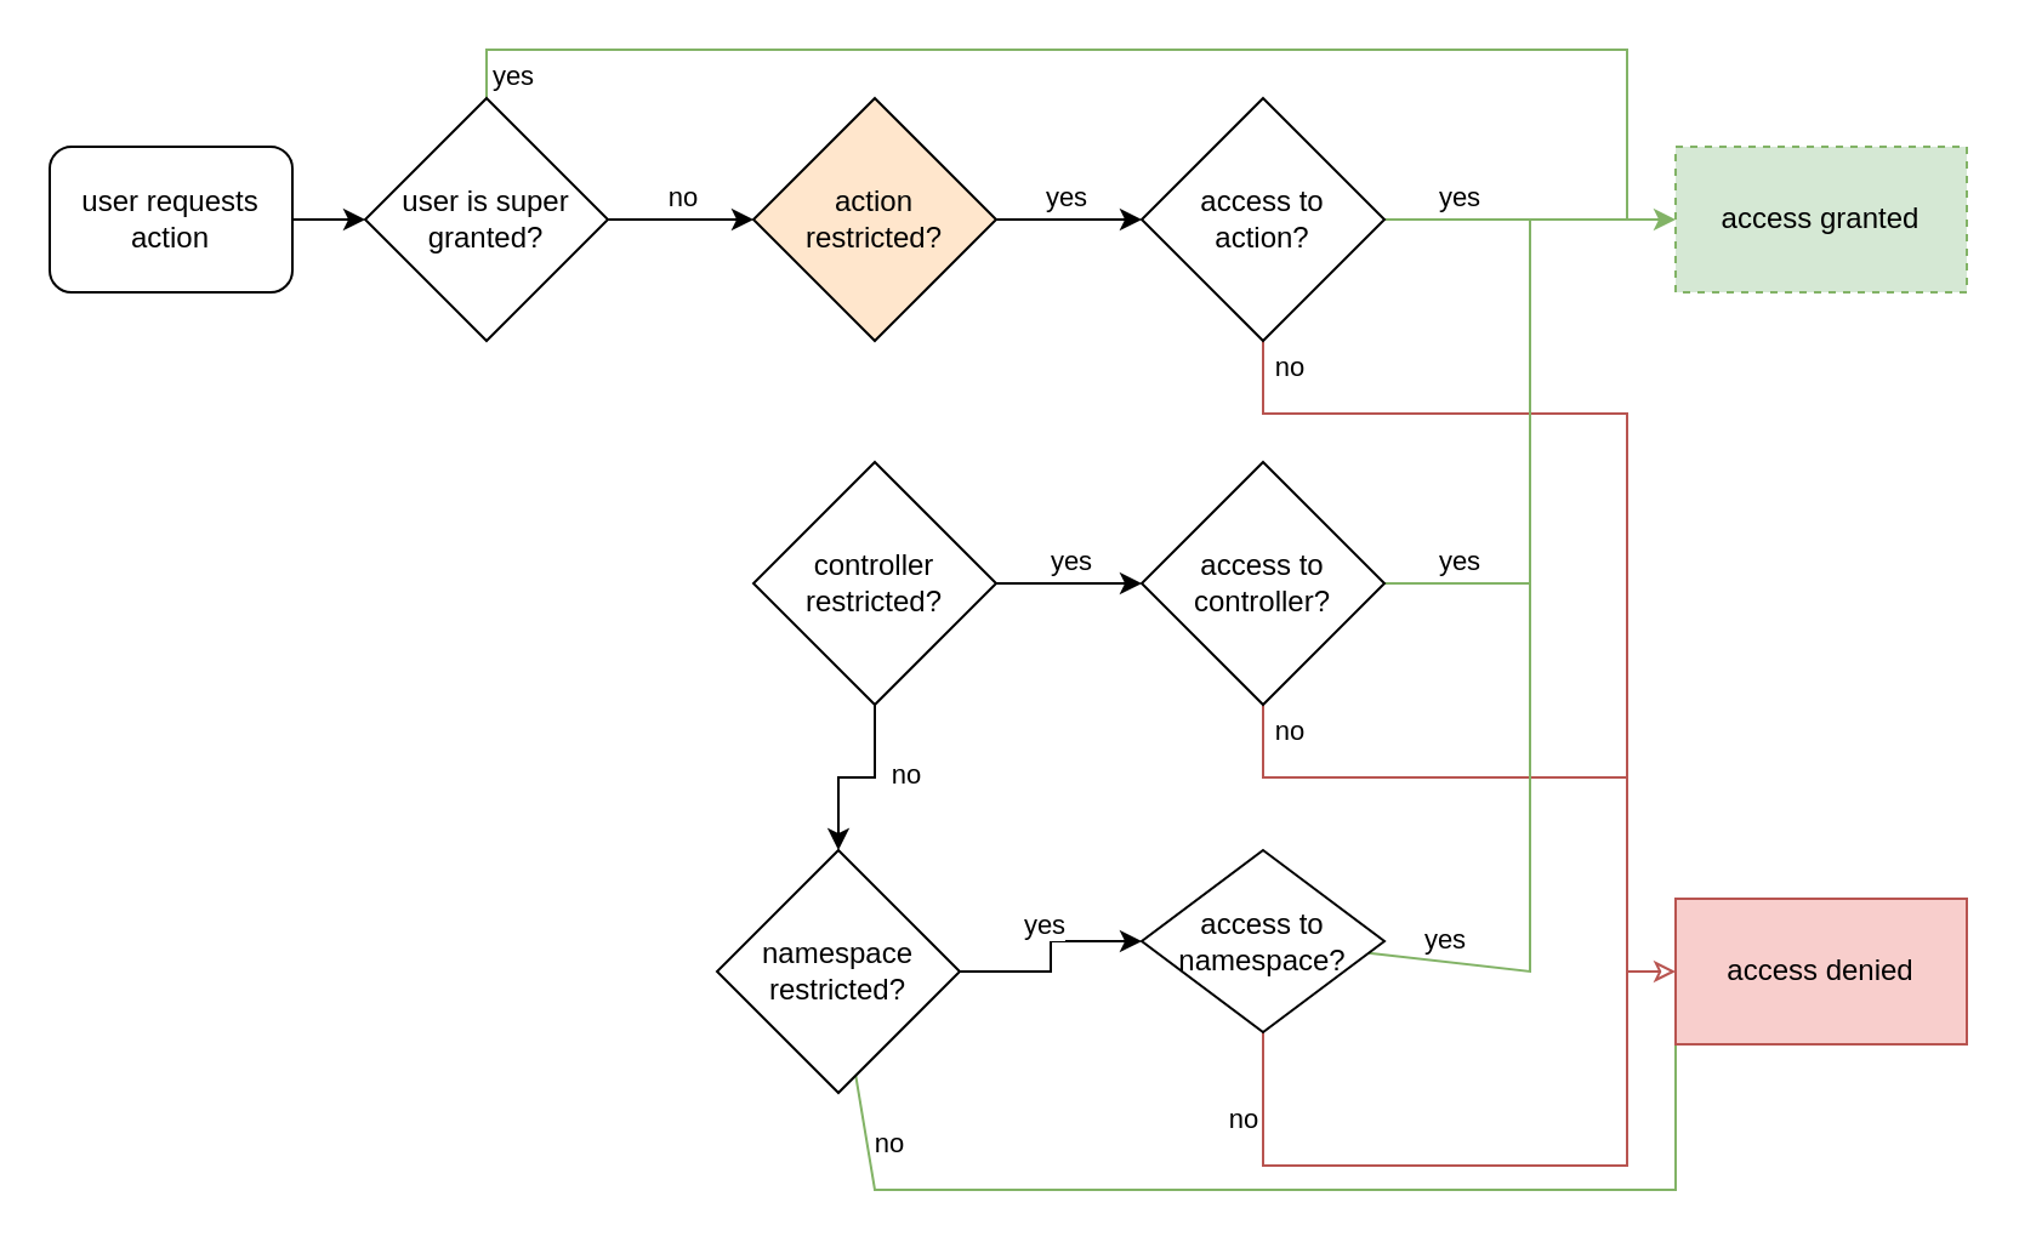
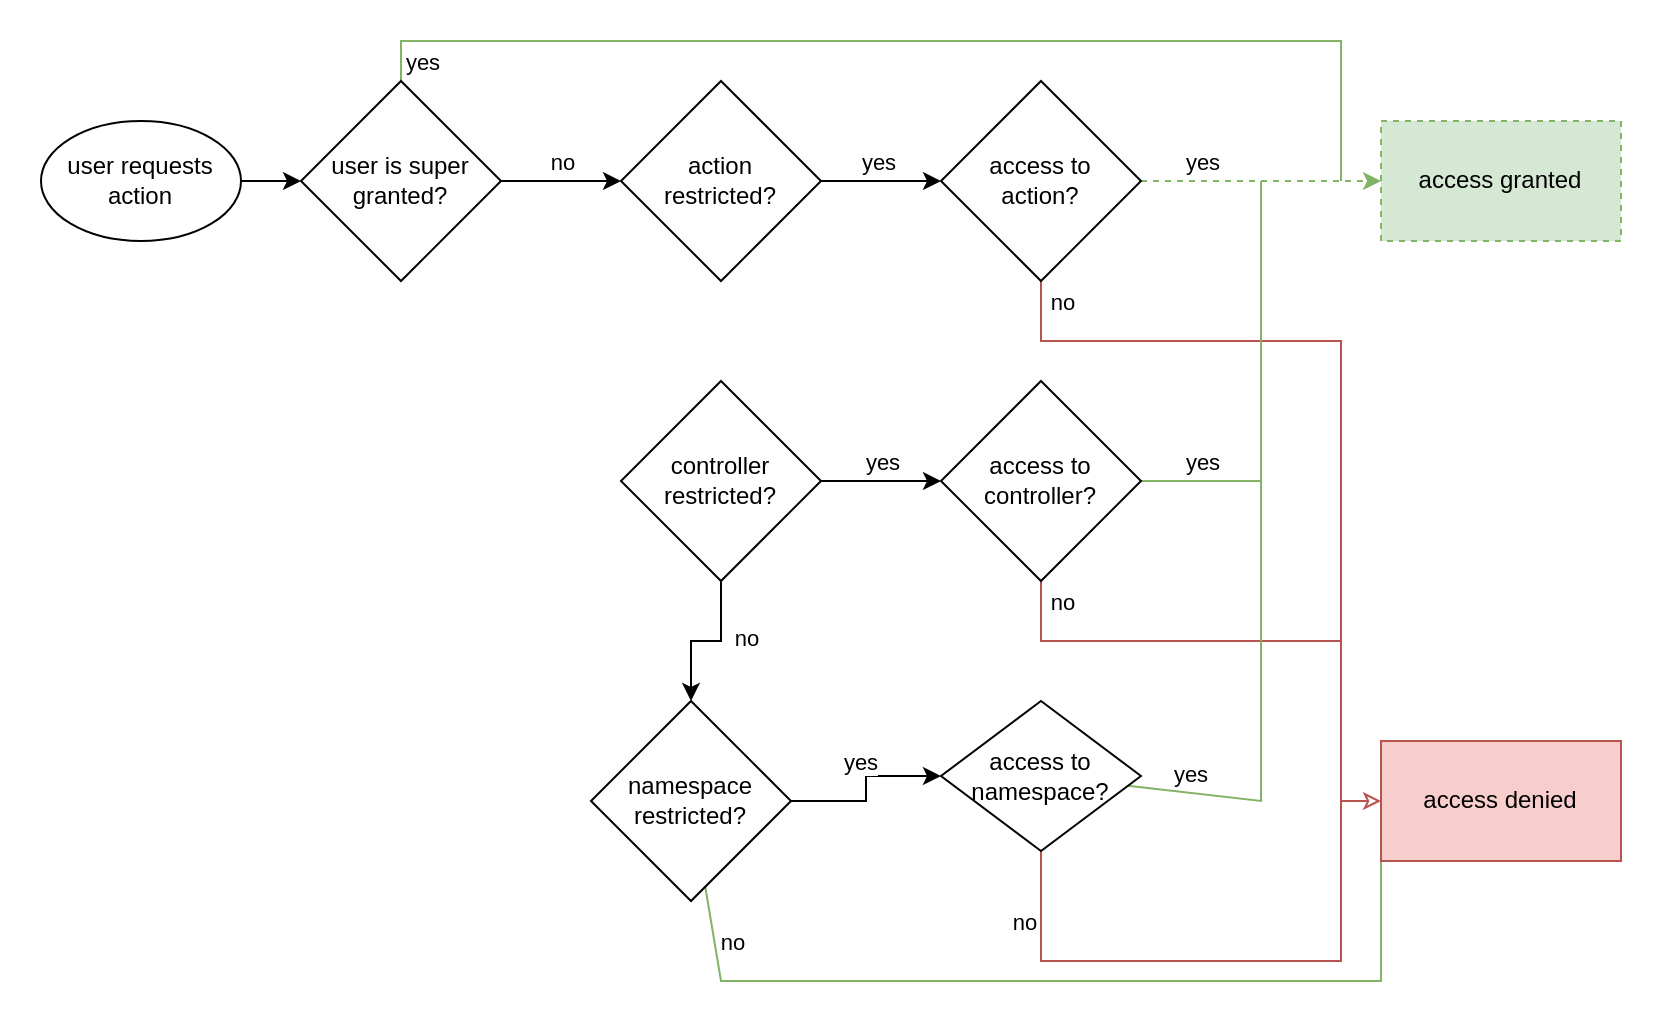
- <mxCell id="33" value="user requests action" style="rounded=1;whiteSpace=wrap;html=1;" vertex="1" parent="1"><mxGeometry x="20" y="60" width="100" height="60" as="geometry" /></mxCell>
+ <mxCell id="33" value="user requests action" style="ellipse;whiteSpace=wrap;html=1;" vertex="1" parent="1"><mxGeometry x="20" y="60" width="100" height="60" as="geometry" /></mxCell>
- <mxCell id="4" value="action &lt;br&gt;restricted?" style="rhombus;whiteSpace=wrap;html=1;fillColor=#ffe6cc;" vertex="1" parent="1"><mxGeometry x="310" y="40" width="100" height="100" as="geometry" /></mxCell>
+ <mxCell id="4" value="action &lt;br&gt;restricted?" style="rhombus;whiteSpace=wrap;html=1;" vertex="1" parent="1"><mxGeometry x="310" y="40" width="100" height="100" as="geometry" /></mxCell>
- <mxCell id="15" style="edgeStyle=orthogonalEdgeStyle;rounded=0;orthogonalLoop=1;jettySize=auto;html=1;entryX=0;entryY=0.5;entryDx=0;entryDy=0;fillColor=#d5e8d4;strokeColor=#82b366;" edge="1" parent="1" source="19" target="31"><mxGeometry relative="1" as="geometry" /></mxCell>
+ <mxCell id="15" style="edgeStyle=orthogonalEdgeStyle;rounded=0;orthogonalLoop=1;jettySize=auto;html=1;entryX=0;entryY=0.5;entryDx=0;entryDy=0;fillColor=#d5e8d4;strokeColor=#82b366;dashed=1;" edge="1" parent="1" source="19" target="31"><mxGeometry relative="1" as="geometry" /></mxCell>
